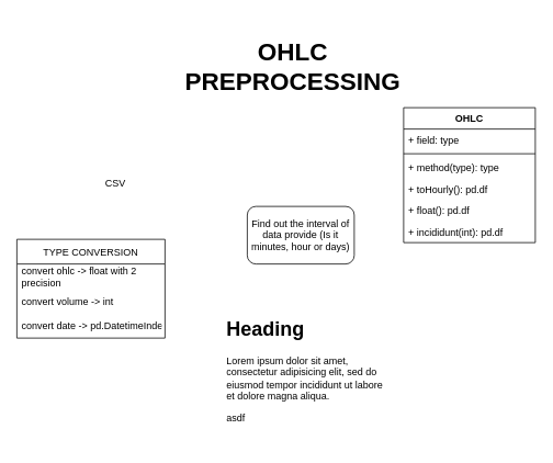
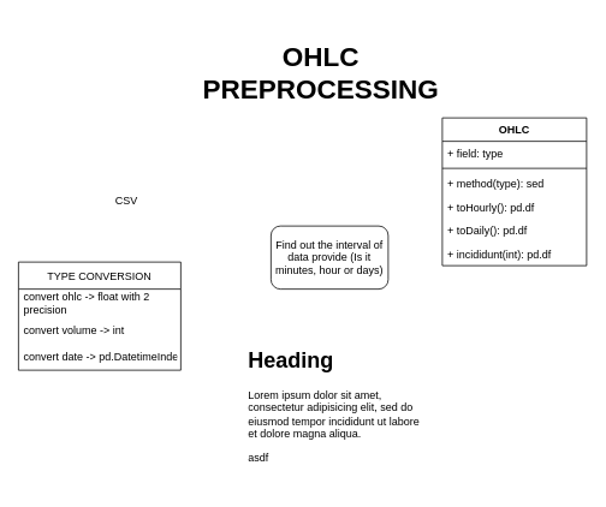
- <mxCell id="12" value="+ method(type): type" style="text;strokeColor=none;fillColor=none;align=left;verticalAlign=top;spacingLeft=4;spacingRight=4;overflow=hidden;rotatable=0;points=[[0,0.5],[1,0.5]];portConstraint=eastwest;fontSize=12;" parent="9" vertex="1"><mxGeometry y="60" width="160" height="26" as="geometry" /></mxCell>
+ <mxCell id="12" value="+ method(type): sed" style="text;strokeColor=none;fillColor=none;align=left;verticalAlign=top;spacingLeft=4;spacingRight=4;overflow=hidden;rotatable=0;points=[[0,0.5],[1,0.5]];portConstraint=eastwest;fontSize=12;" parent="9" vertex="1"><mxGeometry y="60" width="160" height="26" as="geometry" /></mxCell>
- <mxCell id="14" value="+ float(): pd.df" style="text;strokeColor=none;fillColor=none;align=left;verticalAlign=top;spacingLeft=4;spacingRight=4;overflow=hidden;rotatable=0;points=[[0,0.5],[1,0.5]];portConstraint=eastwest;fontSize=12;" parent="9" vertex="1"><mxGeometry y="112" width="160" height="26" as="geometry" /></mxCell>
+ <mxCell id="14" value="+ toDaily(): pd.df" style="text;strokeColor=none;fillColor=none;align=left;verticalAlign=top;spacingLeft=4;spacingRight=4;overflow=hidden;rotatable=0;points=[[0,0.5],[1,0.5]];portConstraint=eastwest;fontSize=12;" parent="9" vertex="1"><mxGeometry y="112" width="160" height="26" as="geometry" /></mxCell>
